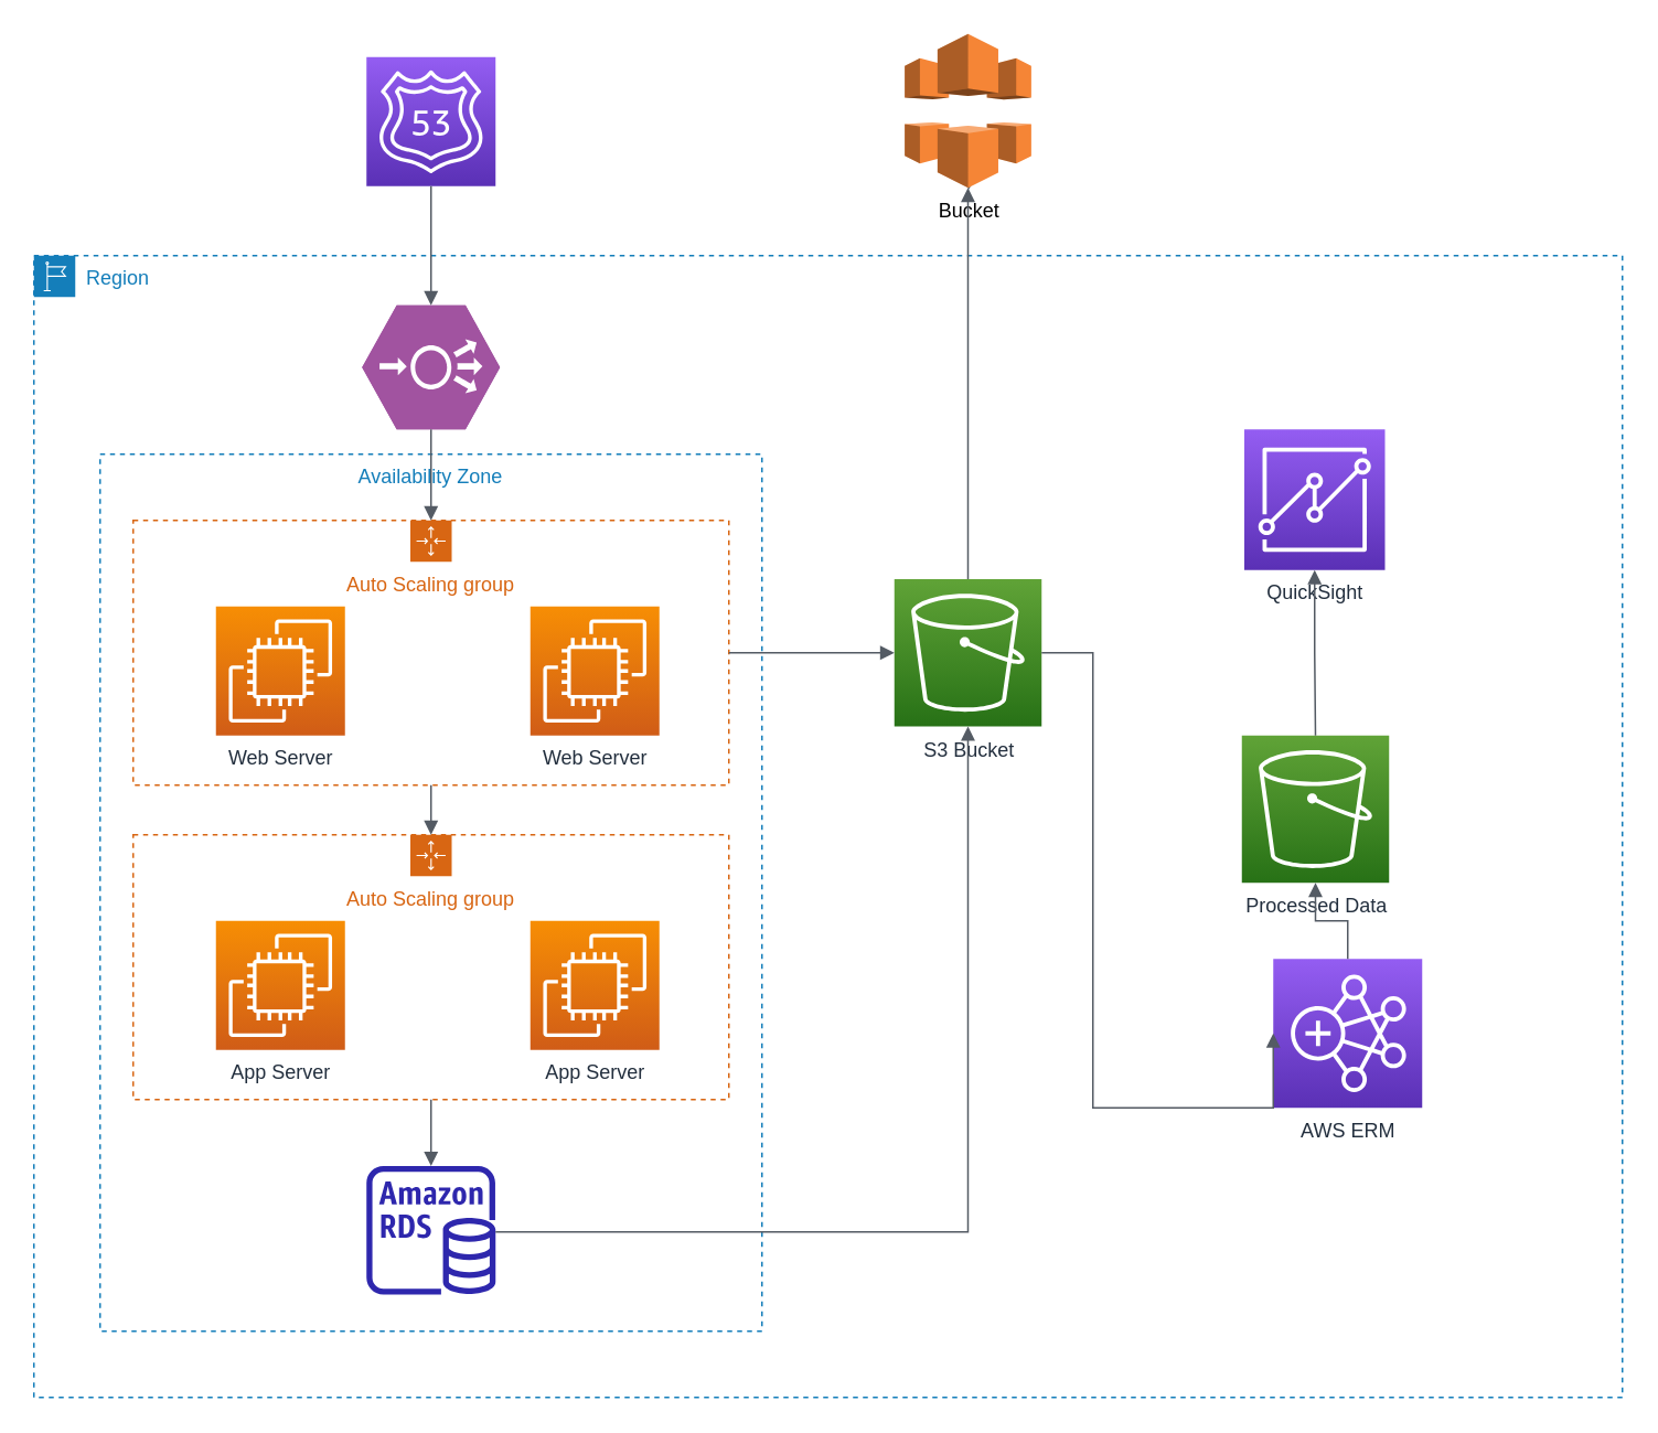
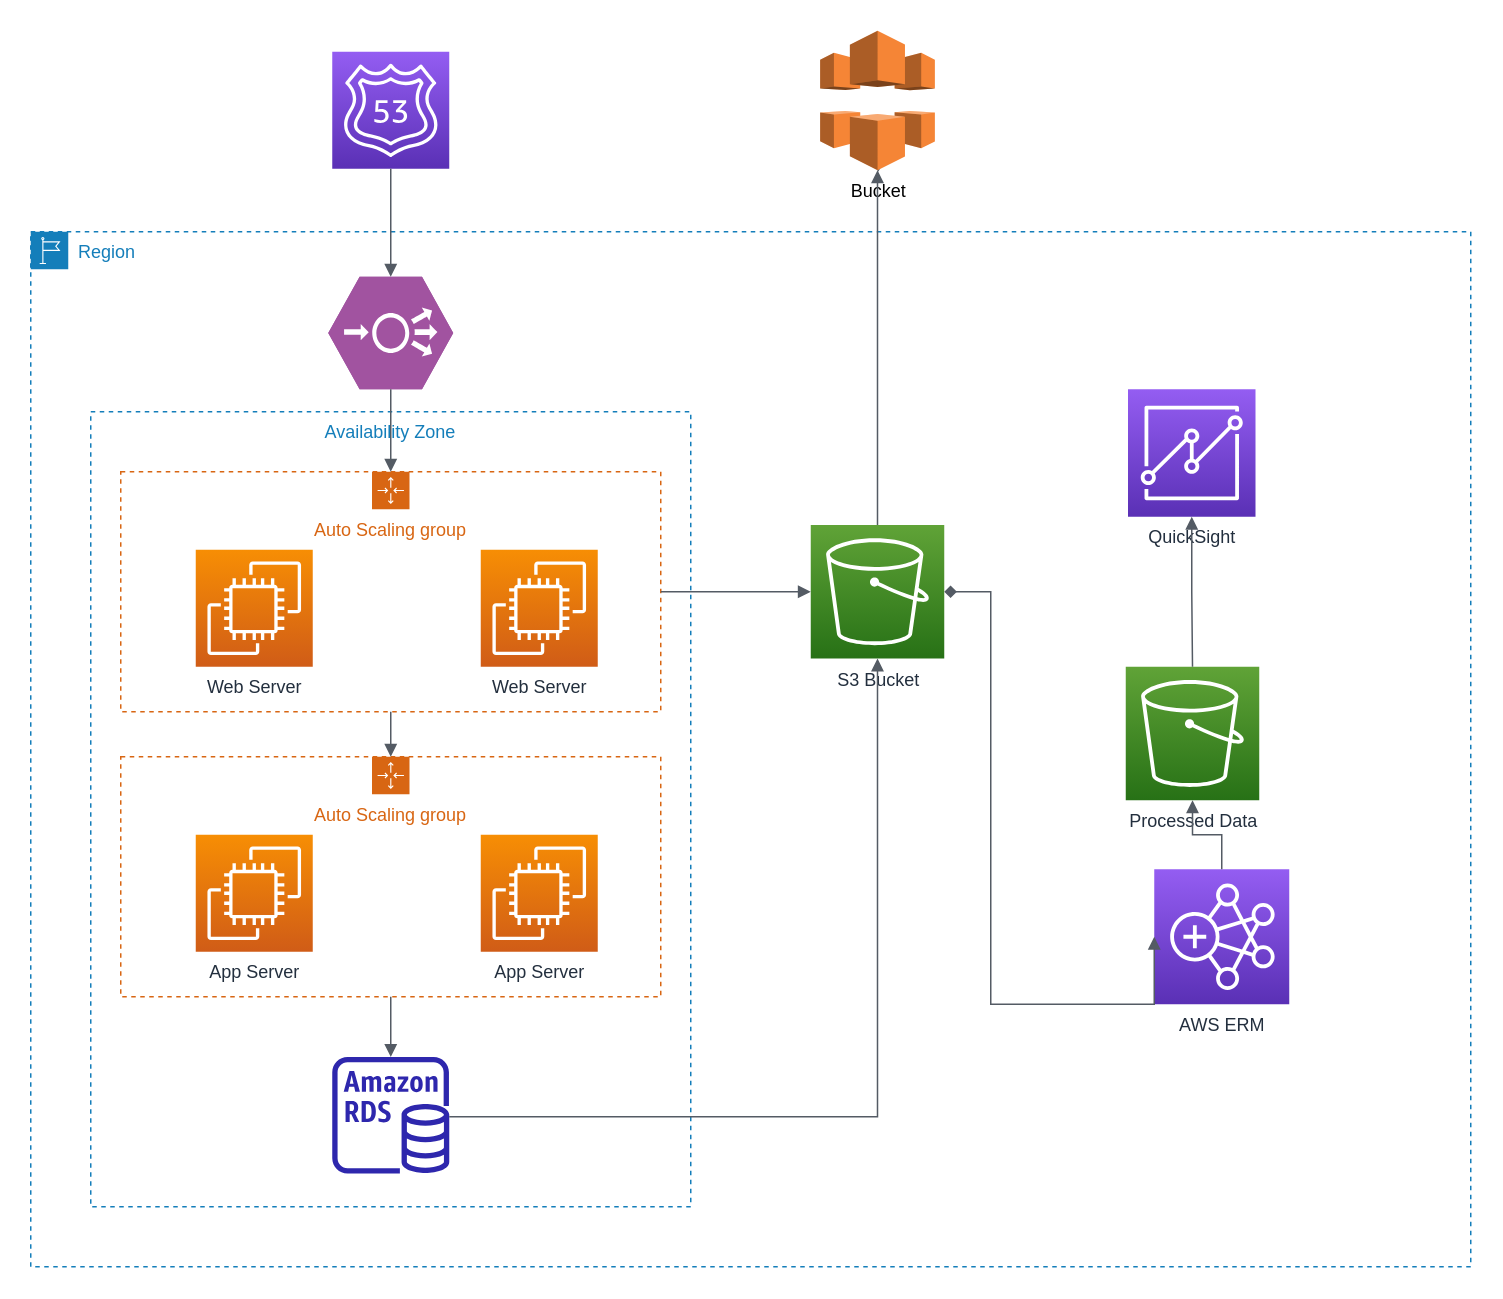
- <mxCell id="21" value="" style="edgeStyle=orthogonalEdgeStyle;html=1;endArrow=none;elbow=vertical;startArrow=block;startFill=1;strokeColor=#545B64;rounded=0;entryX=1;entryY=0.5;entryDx=0;entryDy=0;entryPerimeter=0;exitX=0;exitY=0.5;exitDx=0;exitDy=0;exitPerimeter=0;" edge="1" parent="3" source="20" target="14"><mxGeometry width="100" relative="1" as="geometry"><mxPoint x="460" y="370" as="sourcePoint" /><mxPoint x="560" y="370" as="targetPoint" /><Array as="points"><mxPoint x="640" y="515" /><mxPoint x="640" y="240" /></Array></mxGeometry></mxCell>
+ <mxCell id="21" value="" style="edgeStyle=orthogonalEdgeStyle;html=1;endArrow=diamond;elbow=vertical;startArrow=block;startFill=1;strokeColor=#545B64;rounded=0;entryX=1;entryY=0.5;entryDx=0;entryDy=0;entryPerimeter=0;exitX=0;exitY=0.5;exitDx=0;exitDy=0;exitPerimeter=0;" edge="1" parent="3" source="20" target="14"><mxGeometry width="100" relative="1" as="geometry"><mxPoint x="460" y="370" as="sourcePoint" /><mxPoint x="560" y="370" as="targetPoint" /><Array as="points"><mxPoint x="640" y="515" /><mxPoint x="640" y="240" /></Array></mxGeometry></mxCell>
